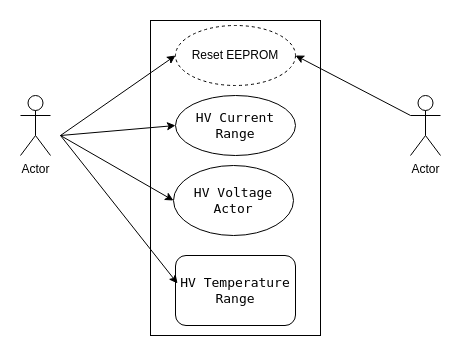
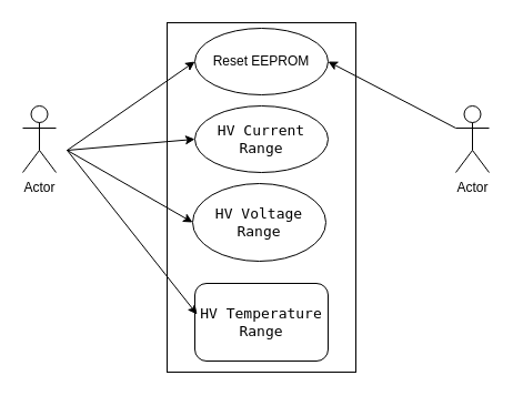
- <mxCell id="8" value="Reset EEPROM" style="ellipse;whiteSpace=wrap;html=1;dashed=1;" parent="1" vertex="1"><mxGeometry x="175" y="25" width="120" height="60" as="geometry" /></mxCell>
+ <mxCell id="8" value="Reset EEPROM" style="ellipse;whiteSpace=wrap;html=1;" parent="1" vertex="1"><mxGeometry x="175" y="25" width="120" height="60" as="geometry" /></mxCell>
- <mxCell id="5" value="&lt;font style=&quot;font-size: 13px&quot;&gt;&lt;span style=&quot;left: 240px ; top: 868.78px ; font-family: monospace ; transform: scalex(1)&quot;&gt;HV Voltage Actor&lt;/span&gt;&lt;/font&gt;" style="ellipse;whiteSpace=wrap;html=1;" parent="1" vertex="1"><mxGeometry x="173" y="165" width="120" height="70" as="geometry" /></mxCell>
+ <mxCell id="5" value="&lt;font style=&quot;font-size: 13px&quot;&gt;&lt;span style=&quot;left: 240px ; top: 868.78px ; font-family: monospace ; transform: scalex(1)&quot;&gt;HV Voltage Range&lt;/span&gt;&lt;/font&gt;" style="ellipse;whiteSpace=wrap;html=1;" parent="1" vertex="1"><mxGeometry x="173" y="165" width="120" height="70" as="geometry" /></mxCell>
